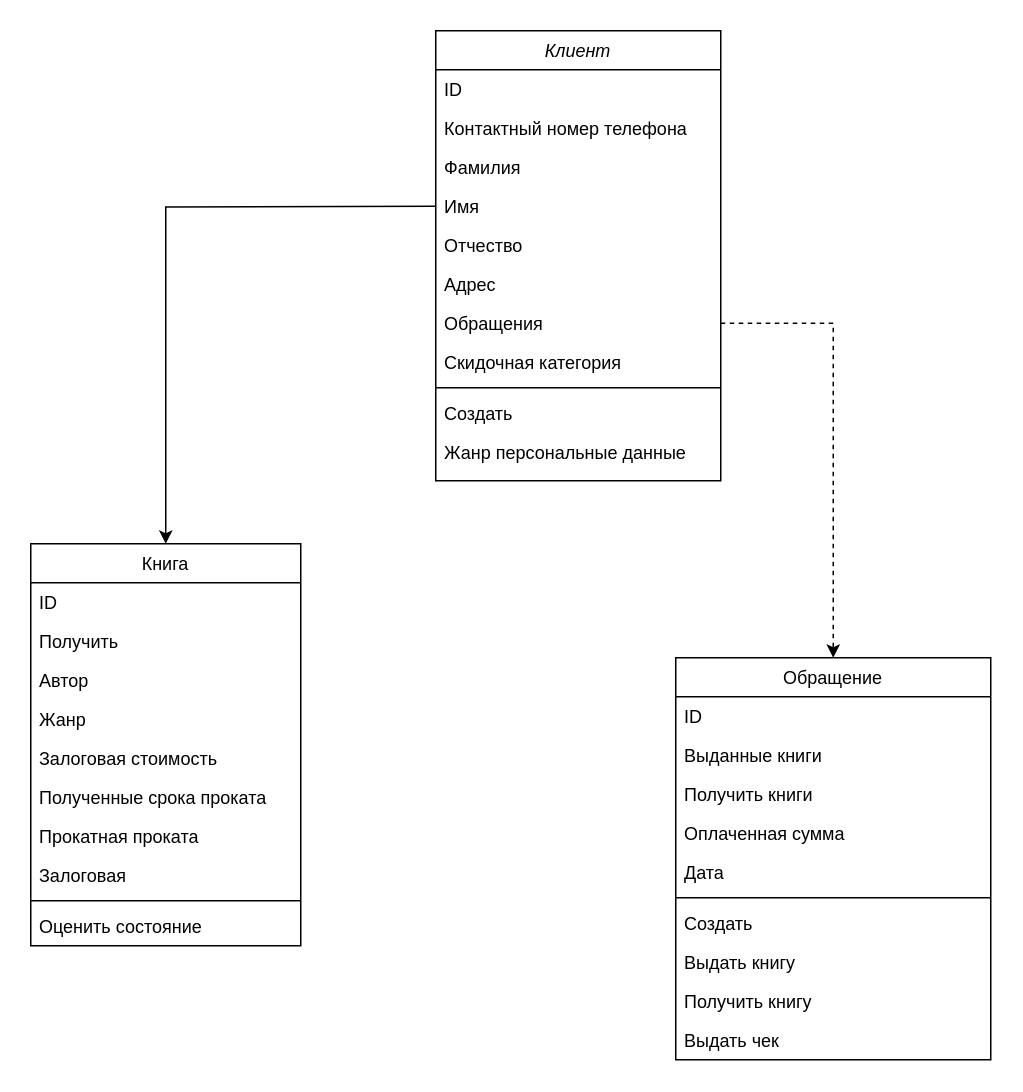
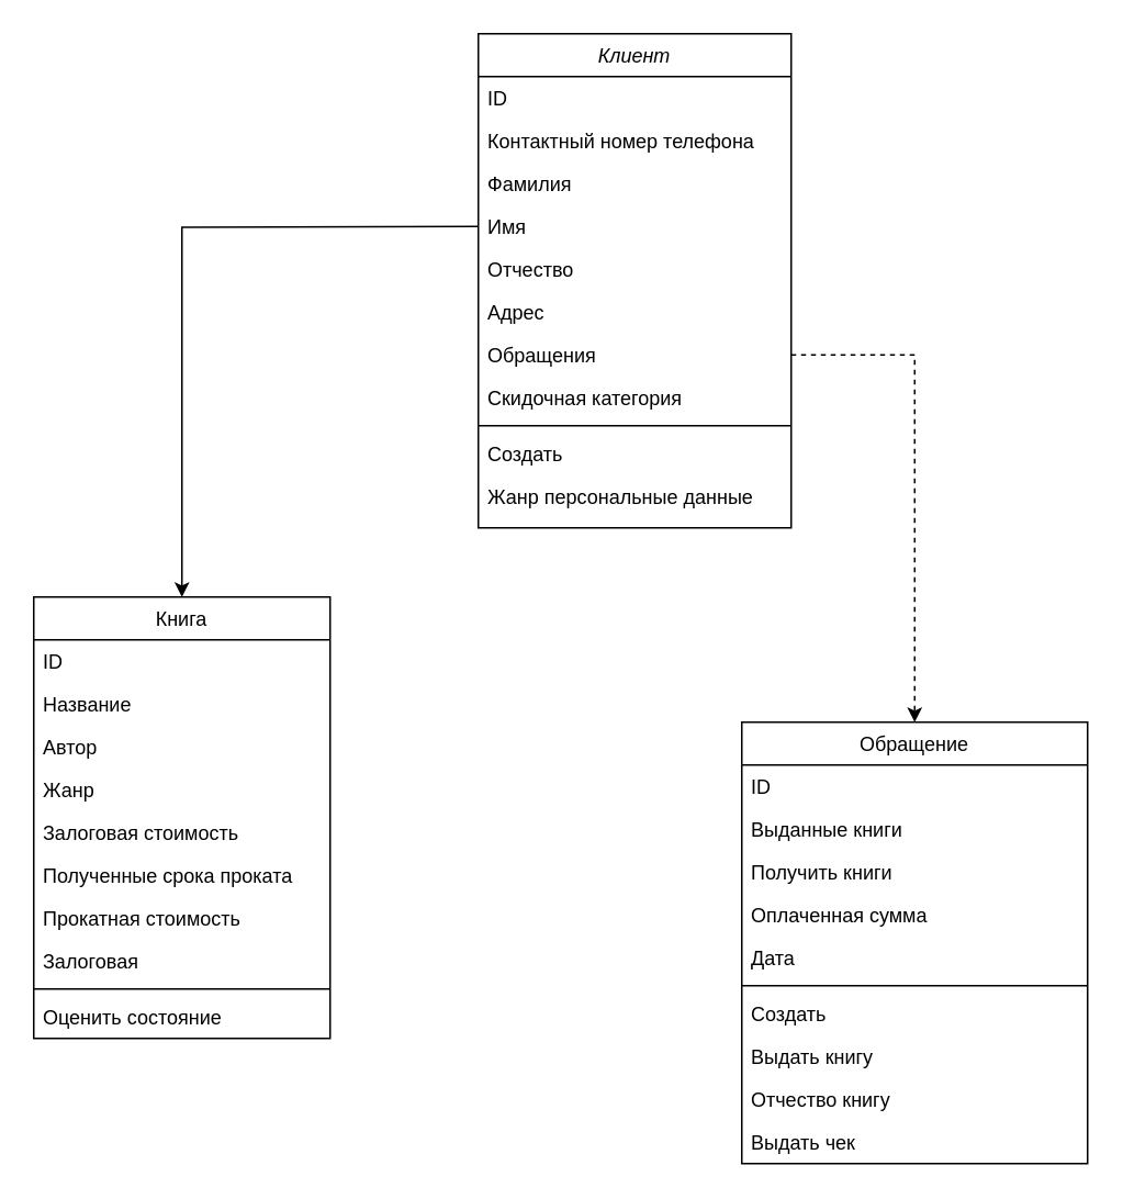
- <mxCell id="16" value="Получить" style="text;align=left;verticalAlign=top;spacingLeft=4;spacingRight=4;overflow=hidden;rotatable=0;points=[[0,0.5],[1,0.5]];portConstraint=eastwest;" parent="14" vertex="1"><mxGeometry y="52" width="180" height="26" as="geometry" /></mxCell>
+ <mxCell id="16" value="Название" style="text;align=left;verticalAlign=top;spacingLeft=4;spacingRight=4;overflow=hidden;rotatable=0;points=[[0,0.5],[1,0.5]];portConstraint=eastwest;" parent="14" vertex="1"><mxGeometry y="52" width="180" height="26" as="geometry" /></mxCell>
- <mxCell id="21" value="Прокатная проката" style="text;align=left;verticalAlign=top;spacingLeft=4;spacingRight=4;overflow=hidden;rotatable=0;points=[[0,0.5],[1,0.5]];portConstraint=eastwest;rounded=0;shadow=0;html=0;" vertex="1" parent="14"><mxGeometry y="182" width="180" height="26" as="geometry" /></mxCell>
+ <mxCell id="21" value="Прокатная стоимость" style="text;align=left;verticalAlign=top;spacingLeft=4;spacingRight=4;overflow=hidden;rotatable=0;points=[[0,0.5],[1,0.5]];portConstraint=eastwest;rounded=0;shadow=0;html=0;" vertex="1" parent="14"><mxGeometry y="182" width="180" height="26" as="geometry" /></mxCell>
- <mxCell id="34" value="Получить книгу" style="text;align=left;verticalAlign=top;spacingLeft=4;spacingRight=4;overflow=hidden;rotatable=0;points=[[0,0.5],[1,0.5]];portConstraint=eastwest;" vertex="1" parent="25"><mxGeometry y="216" width="210" height="26" as="geometry" /></mxCell>
+ <mxCell id="34" value="Отчество книгу" style="text;align=left;verticalAlign=top;spacingLeft=4;spacingRight=4;overflow=hidden;rotatable=0;points=[[0,0.5],[1,0.5]];portConstraint=eastwest;" vertex="1" parent="25"><mxGeometry y="216" width="210" height="26" as="geometry" /></mxCell>
